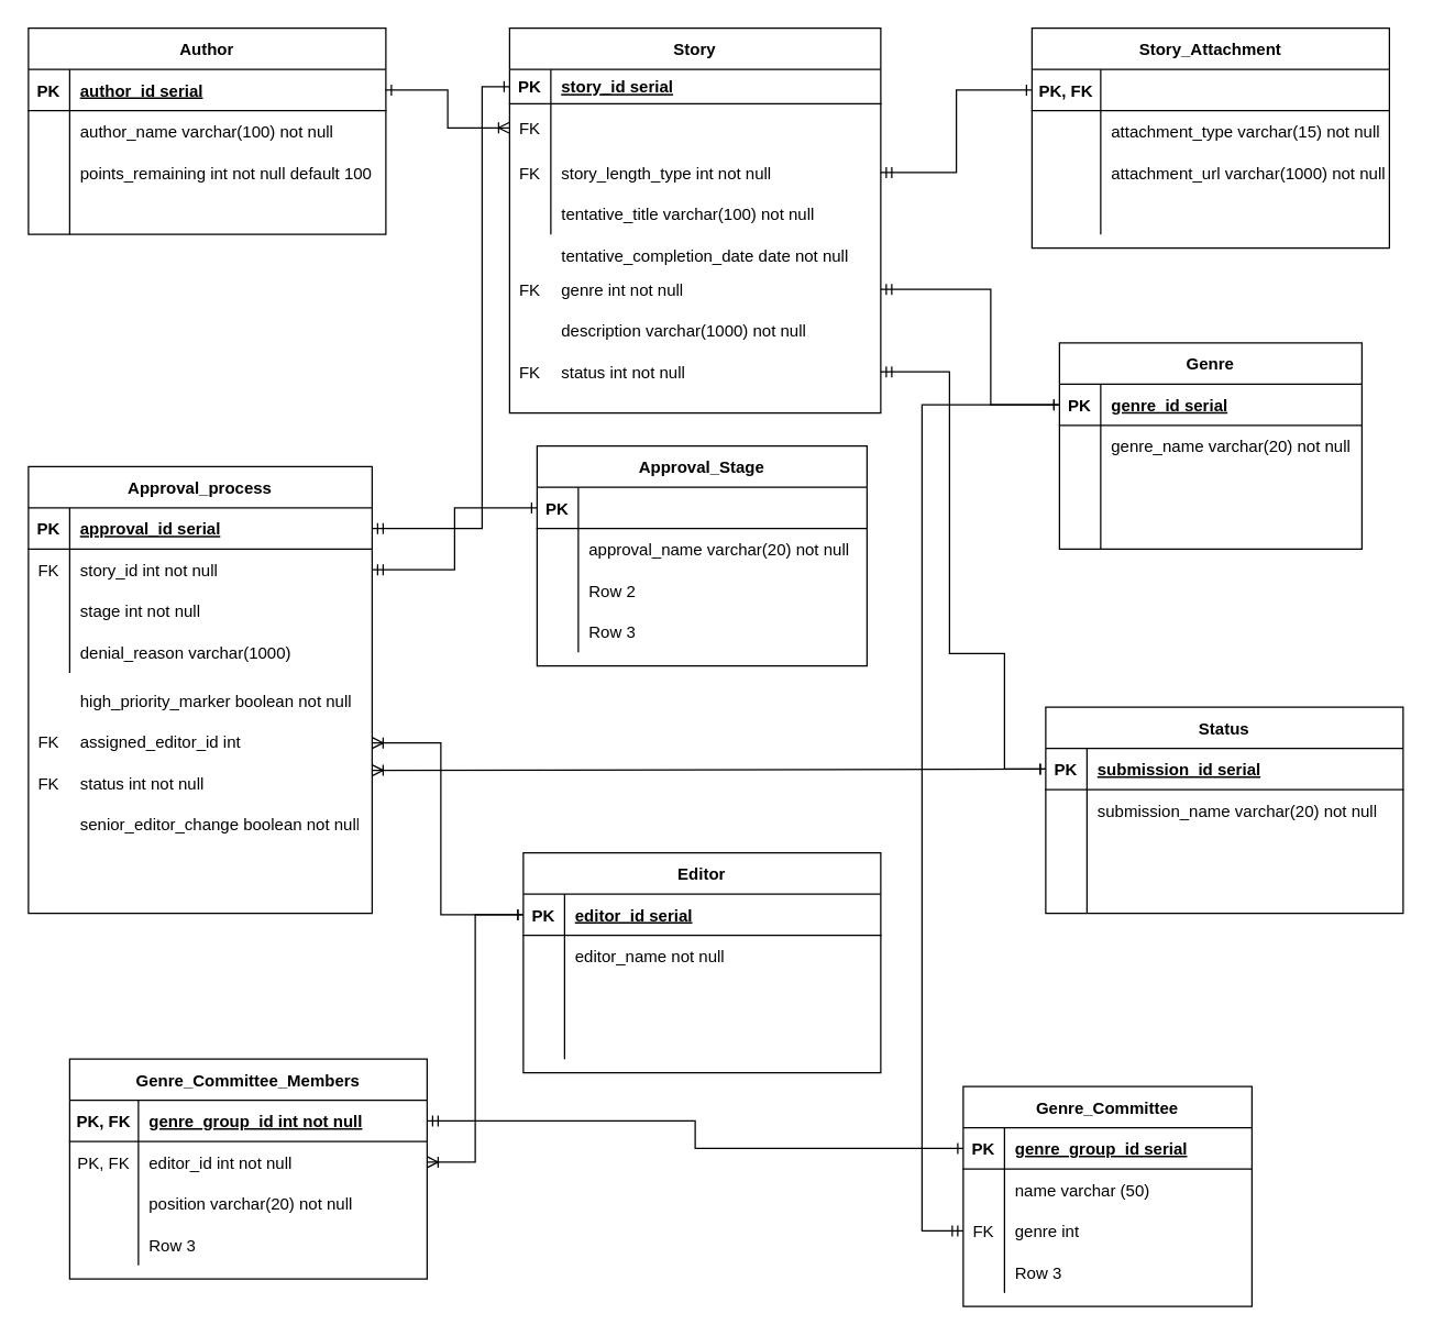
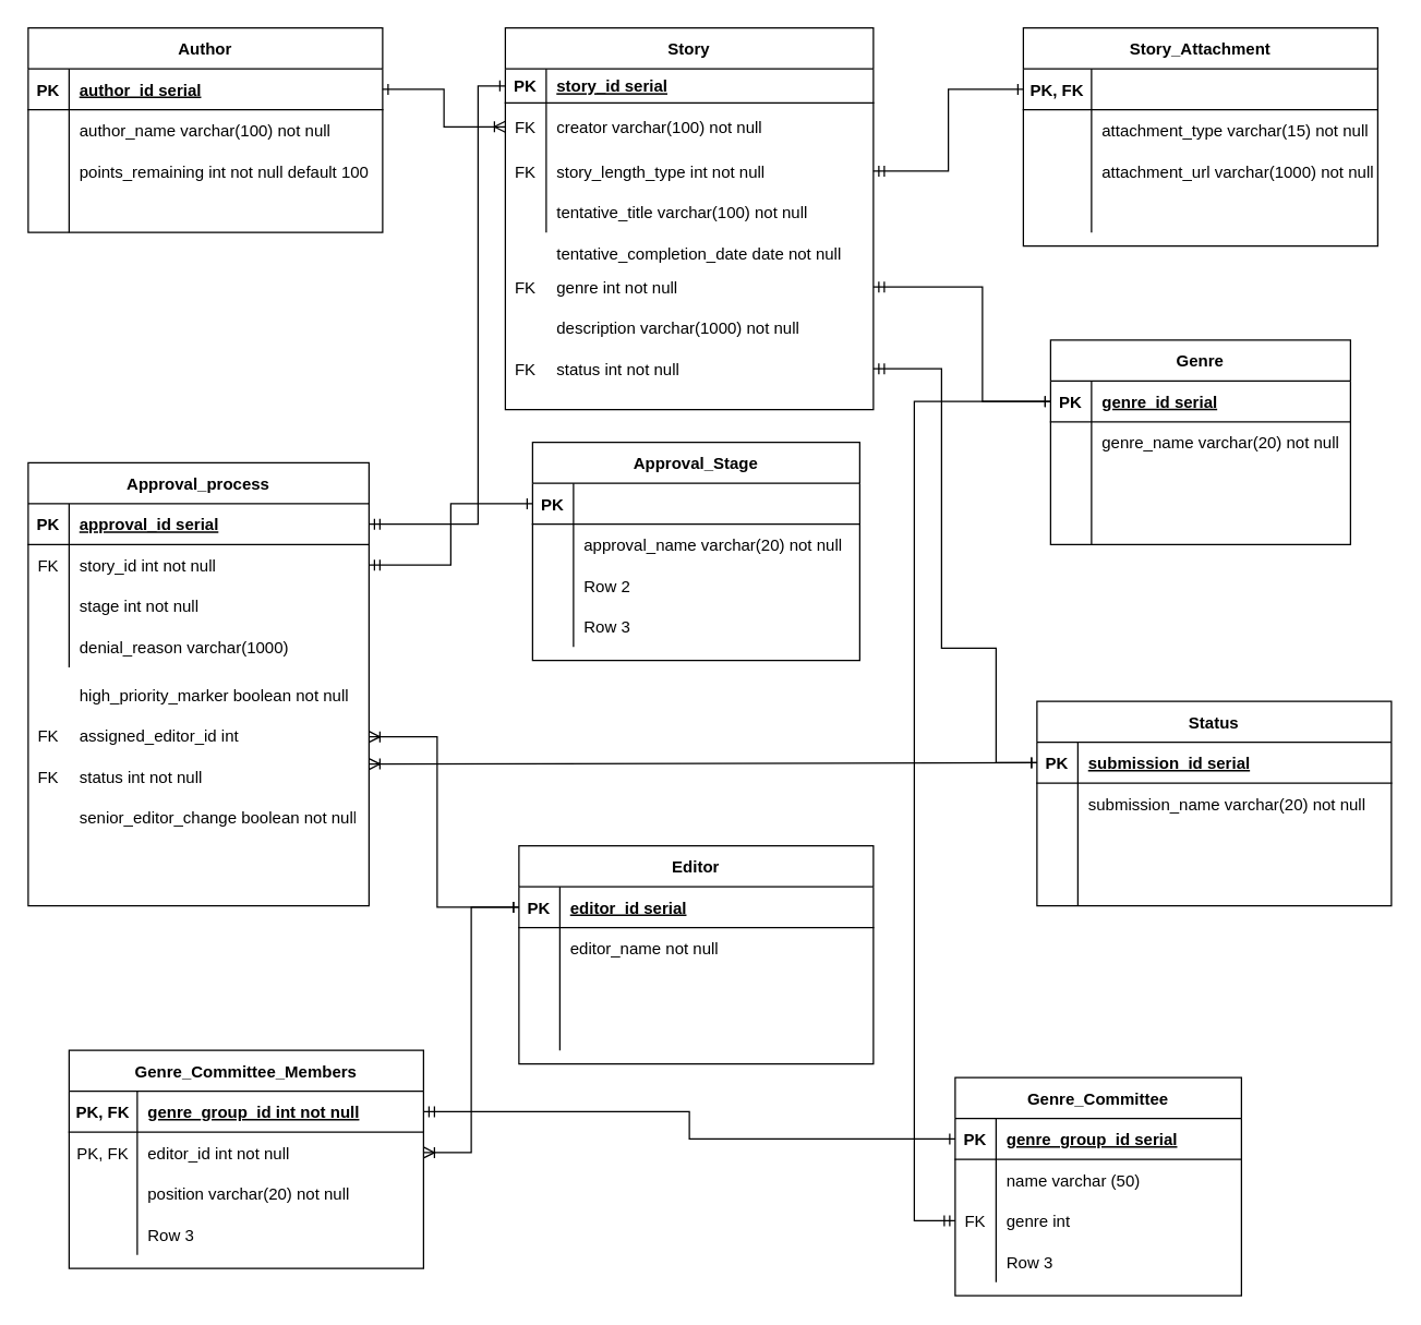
+ <mxCell id="21" value="creator varchar(100) not null" style="shape=partialRectangle;connectable=0;fillColor=none;top=0;left=0;bottom=0;right=0;align=left;spacingLeft=6;overflow=hidden;" vertex="1" parent="19"><mxGeometry x="30" width="240" height="35" as="geometry" /></mxCell>
